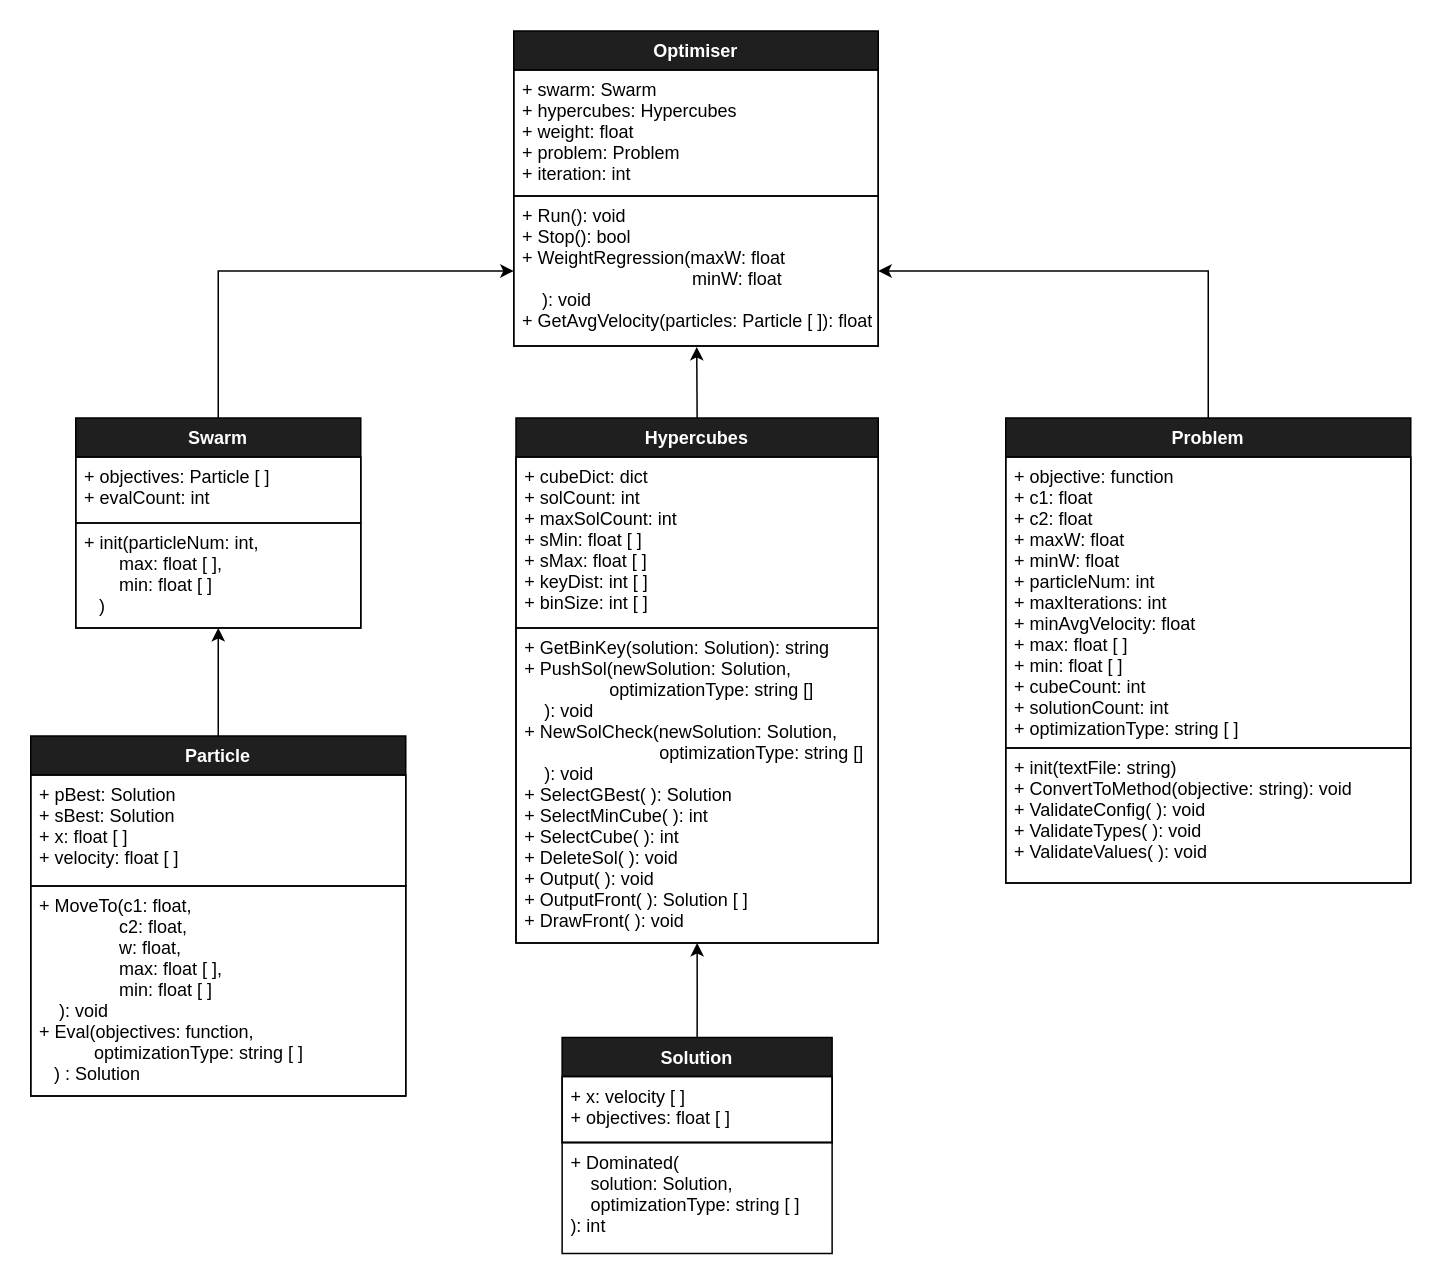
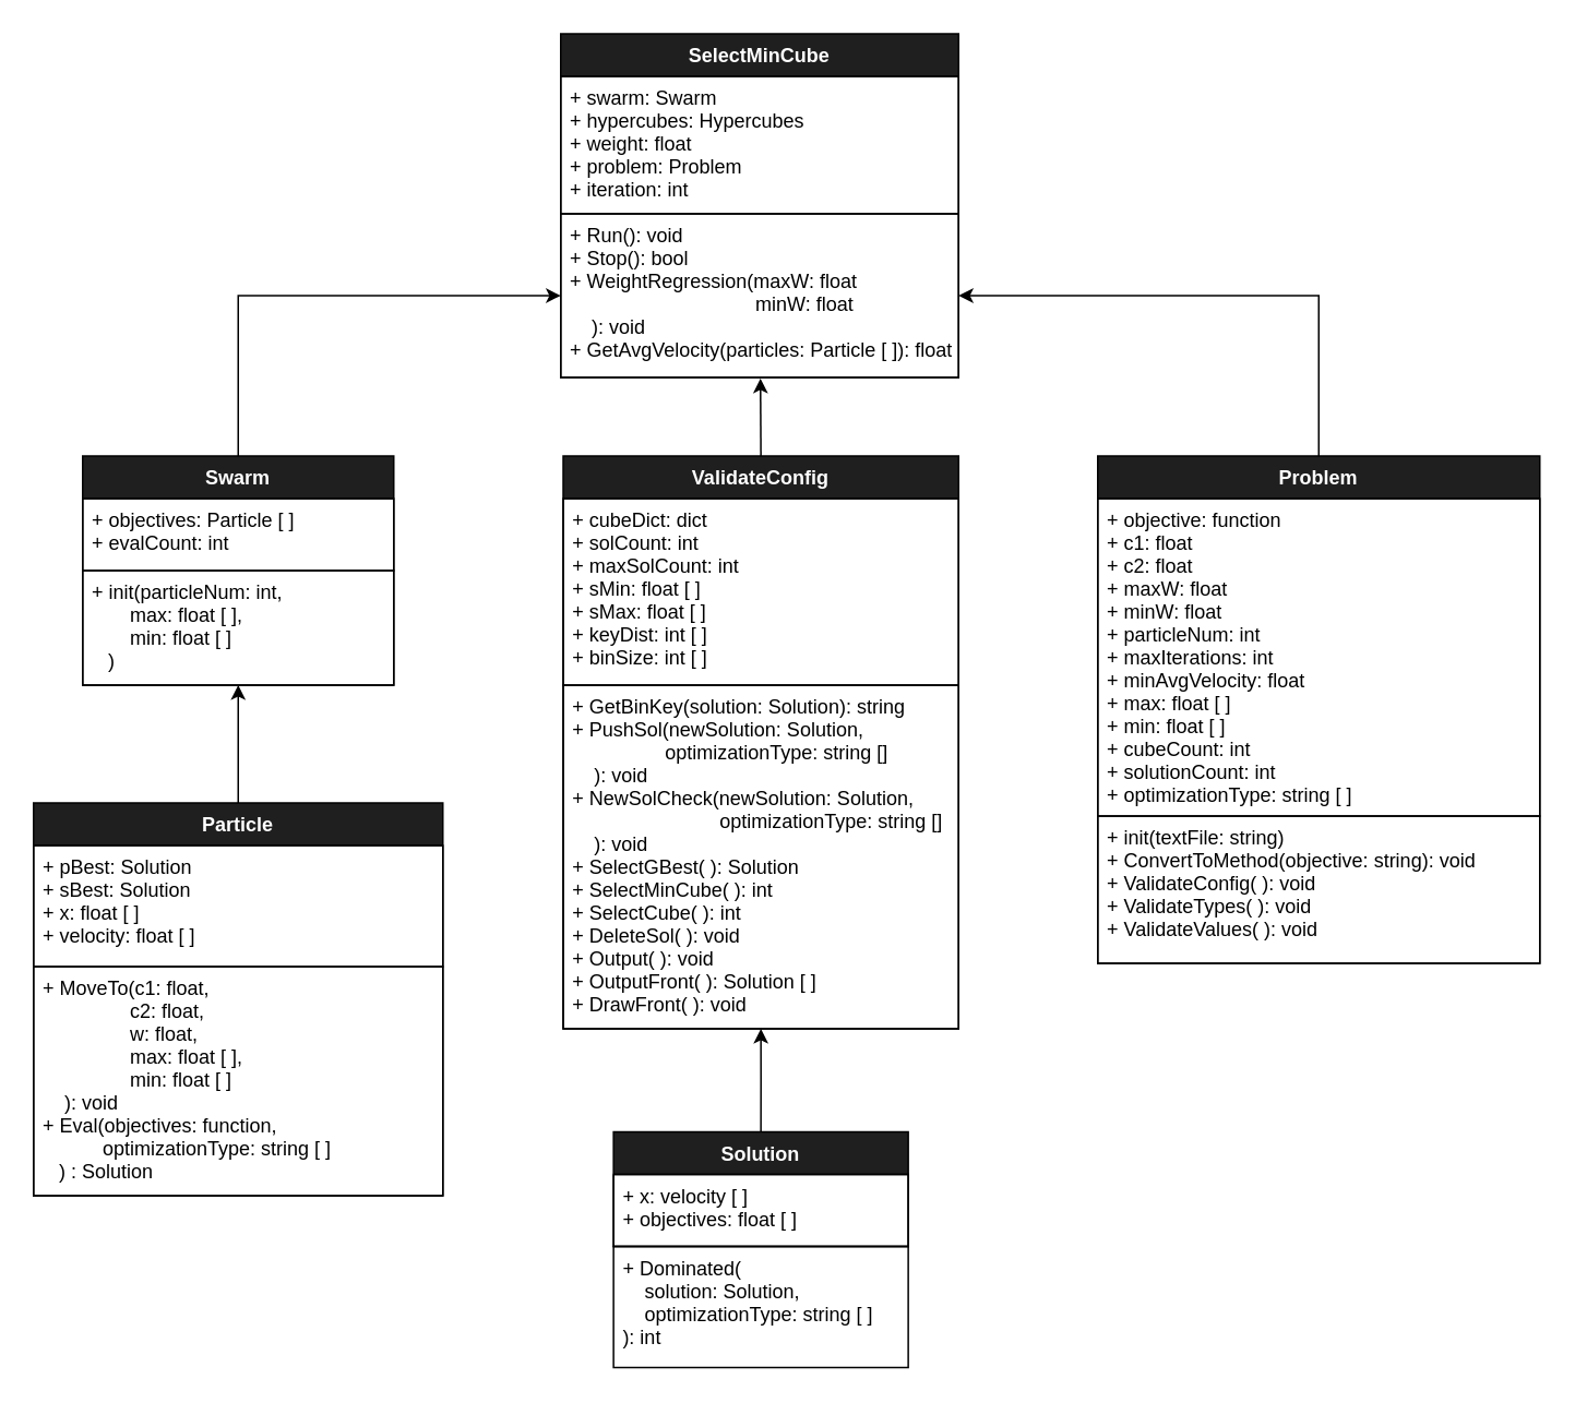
- <mxCell id="22" value="Optimiser" style="swimlane;fontStyle=1;align=center;verticalAlign=top;childLayout=stackLayout;horizontal=1;startSize=26;horizontalStack=0;resizeParent=1;resizeParentMax=0;resizeLast=0;collapsible=1;marginBottom=0;fillColor=#1F1F1F;fontColor=#FFFFFF;" parent="1" vertex="1"><mxGeometry x="342" width="243" height="210" as="geometry" y="20" /></mxCell>
+ <mxCell id="22" value="SelectMinCube" style="swimlane;fontStyle=1;align=center;verticalAlign=top;childLayout=stackLayout;horizontal=1;startSize=26;horizontalStack=0;resizeParent=1;resizeParentMax=0;resizeLast=0;collapsible=1;marginBottom=0;fillColor=#1F1F1F;fontColor=#FFFFFF;" parent="1" vertex="1"><mxGeometry x="342" width="243" height="210" as="geometry" y="20" /></mxCell>
- <mxCell id="8" value="Hypercubes" style="swimlane;fontStyle=1;align=center;verticalAlign=top;childLayout=stackLayout;horizontal=1;startSize=26;horizontalStack=0;resizeParent=1;resizeParentMax=0;resizeLast=0;collapsible=1;marginBottom=0;strokeColor=#000000;fontColor=#FFFFFF;fillColor=#1F1F1F;" parent="1" vertex="1"><mxGeometry x="343.5" y="278" width="241.5" height="350" as="geometry" /></mxCell>
+ <mxCell id="8" value="ValidateConfig" style="swimlane;fontStyle=1;align=center;verticalAlign=top;childLayout=stackLayout;horizontal=1;startSize=26;horizontalStack=0;resizeParent=1;resizeParentMax=0;resizeLast=0;collapsible=1;marginBottom=0;strokeColor=#000000;fontColor=#FFFFFF;fillColor=#1F1F1F;" parent="1" vertex="1"><mxGeometry x="343.5" y="278" width="241.5" height="350" as="geometry" /></mxCell>
